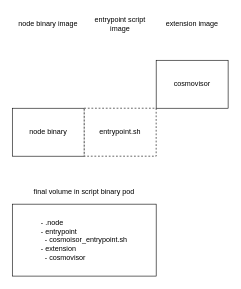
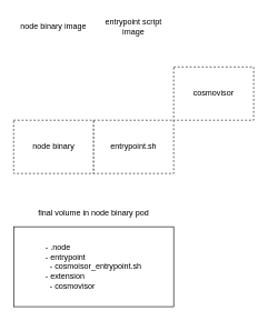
- <mxCell id="5" value="extension image" style="text;html=1;strokeColor=none;fillColor=none;align=center;verticalAlign=middle;whiteSpace=wrap;rounded=0;" vertex="1" parent="1"><mxGeometry x="260" y="20" width="120" height="40" as="geometry" /></mxCell>
- <mxCell id="4" value="cosmovisor" style="rounded=0;whiteSpace=wrap;html=1;" vertex="1" parent="1"><mxGeometry x="260" y="100" width="120" height="80" as="geometry" /></mxCell>
+ <mxCell id="4" value="cosmovisor" style="rounded=0;whiteSpace=wrap;html=1;dashed=1;" vertex="1" parent="1"><mxGeometry x="260" y="100" width="120" height="80" as="geometry" /></mxCell>
- <mxCell id="2" value="node binary" style="rounded=0;whiteSpace=wrap;html=1;" vertex="1" parent="1"><mxGeometry x="20" y="180" width="120" height="80" as="geometry" /></mxCell>
+ <mxCell id="2" value="node binary" style="rounded=0;whiteSpace=wrap;html=1;dashed=1;" vertex="1" parent="1"><mxGeometry x="20" y="180" width="120" height="80" as="geometry" /></mxCell>
- <mxCell id="9" value="final volume in script binary pod" style="text;html=1;strokeColor=none;fillColor=none;align=center;verticalAlign=middle;whiteSpace=wrap;rounded=0;" vertex="1" parent="1"><mxGeometry x="20" y="299" width="240" height="41" as="geometry" /></mxCell>
+ <mxCell id="9" value="final volume in node binary pod" style="text;html=1;strokeColor=none;fillColor=none;align=center;verticalAlign=middle;whiteSpace=wrap;rounded=0;" vertex="1" parent="1"><mxGeometry x="20" y="299" width="240" height="41" as="geometry" /></mxCell>
